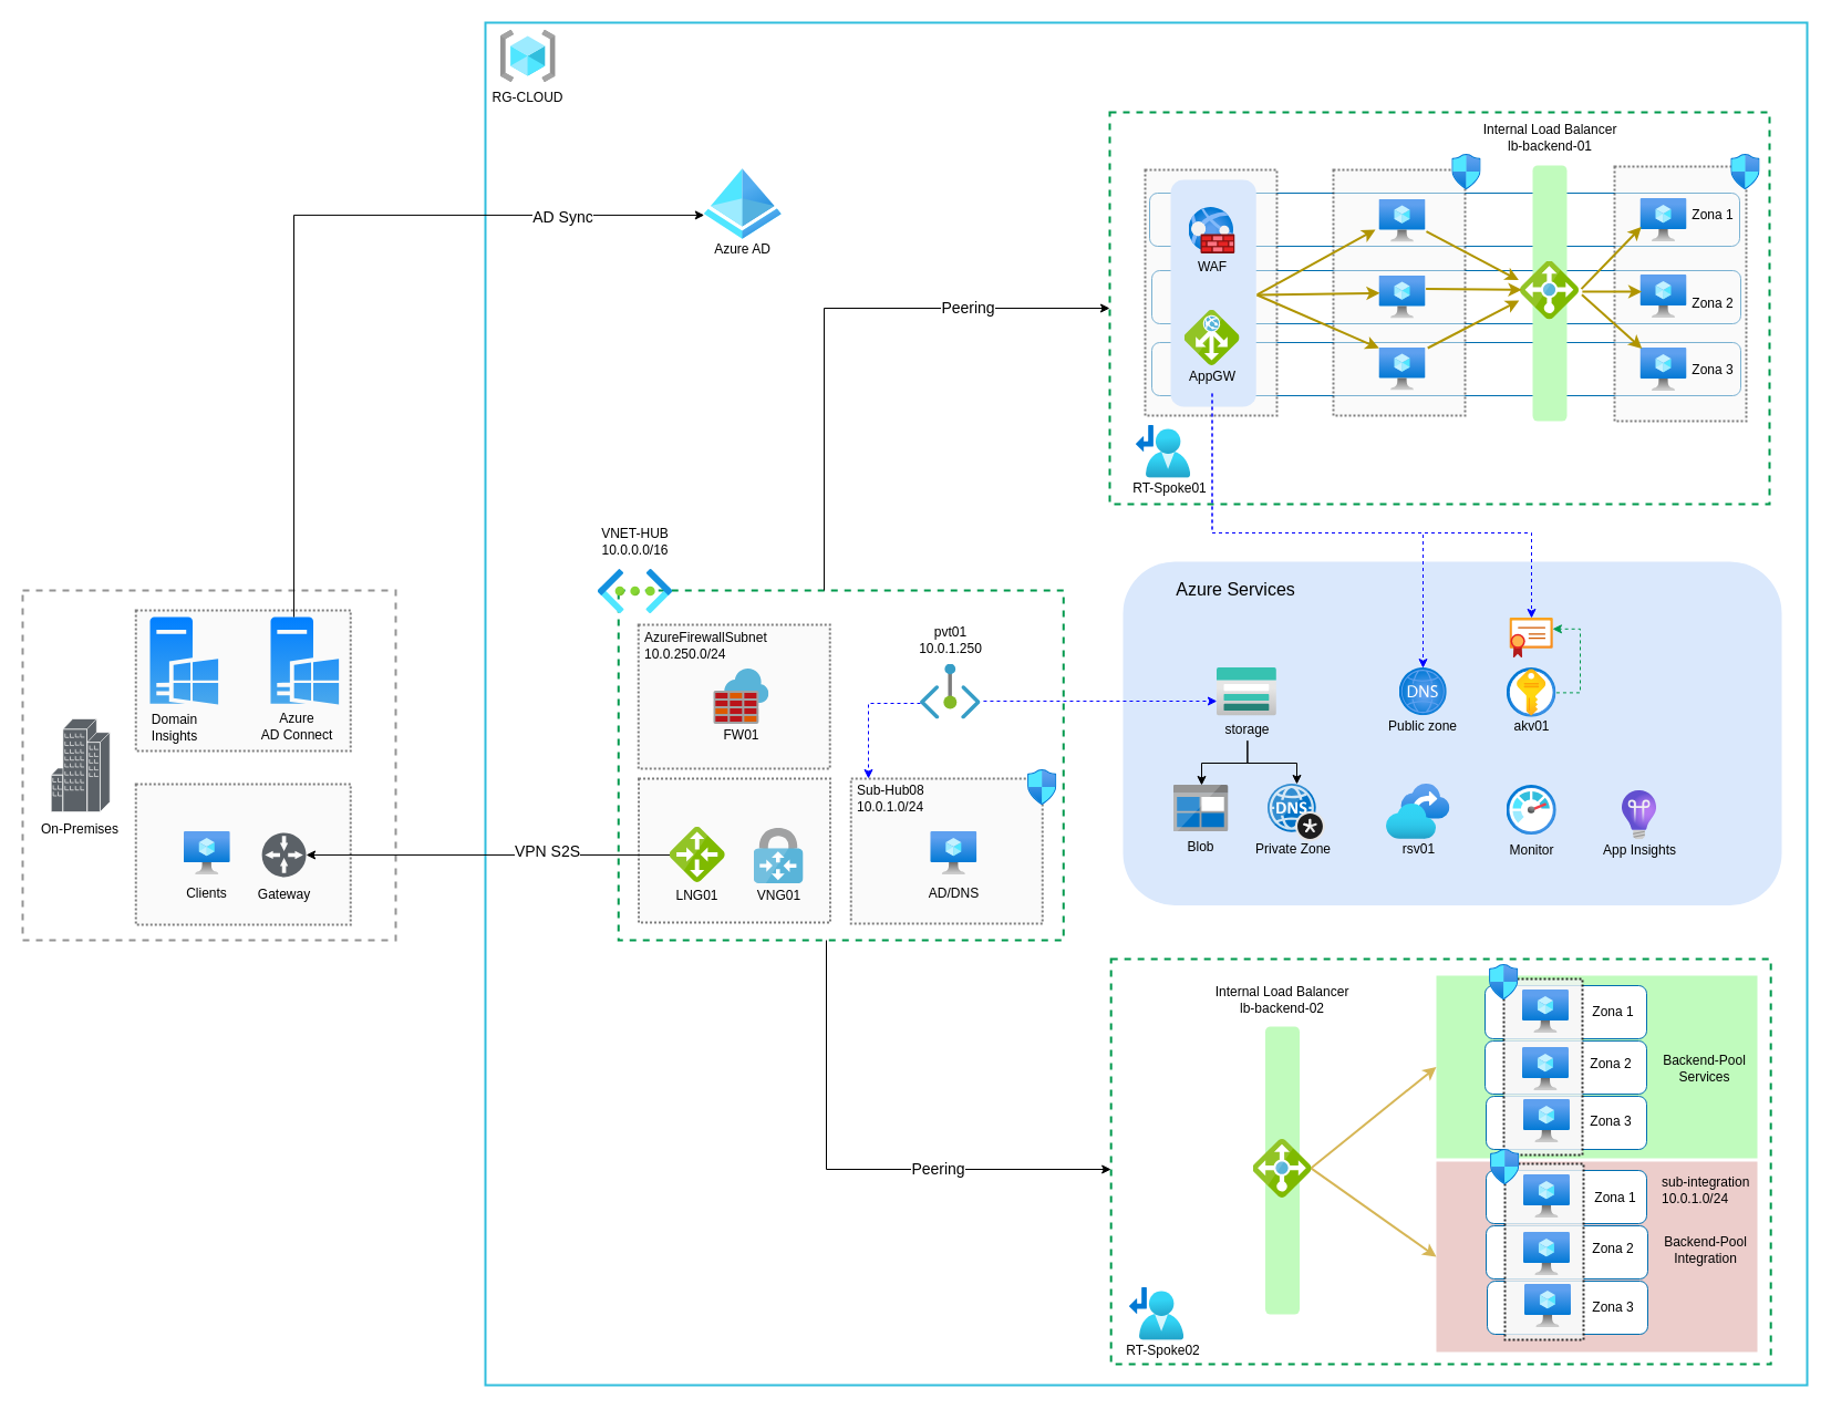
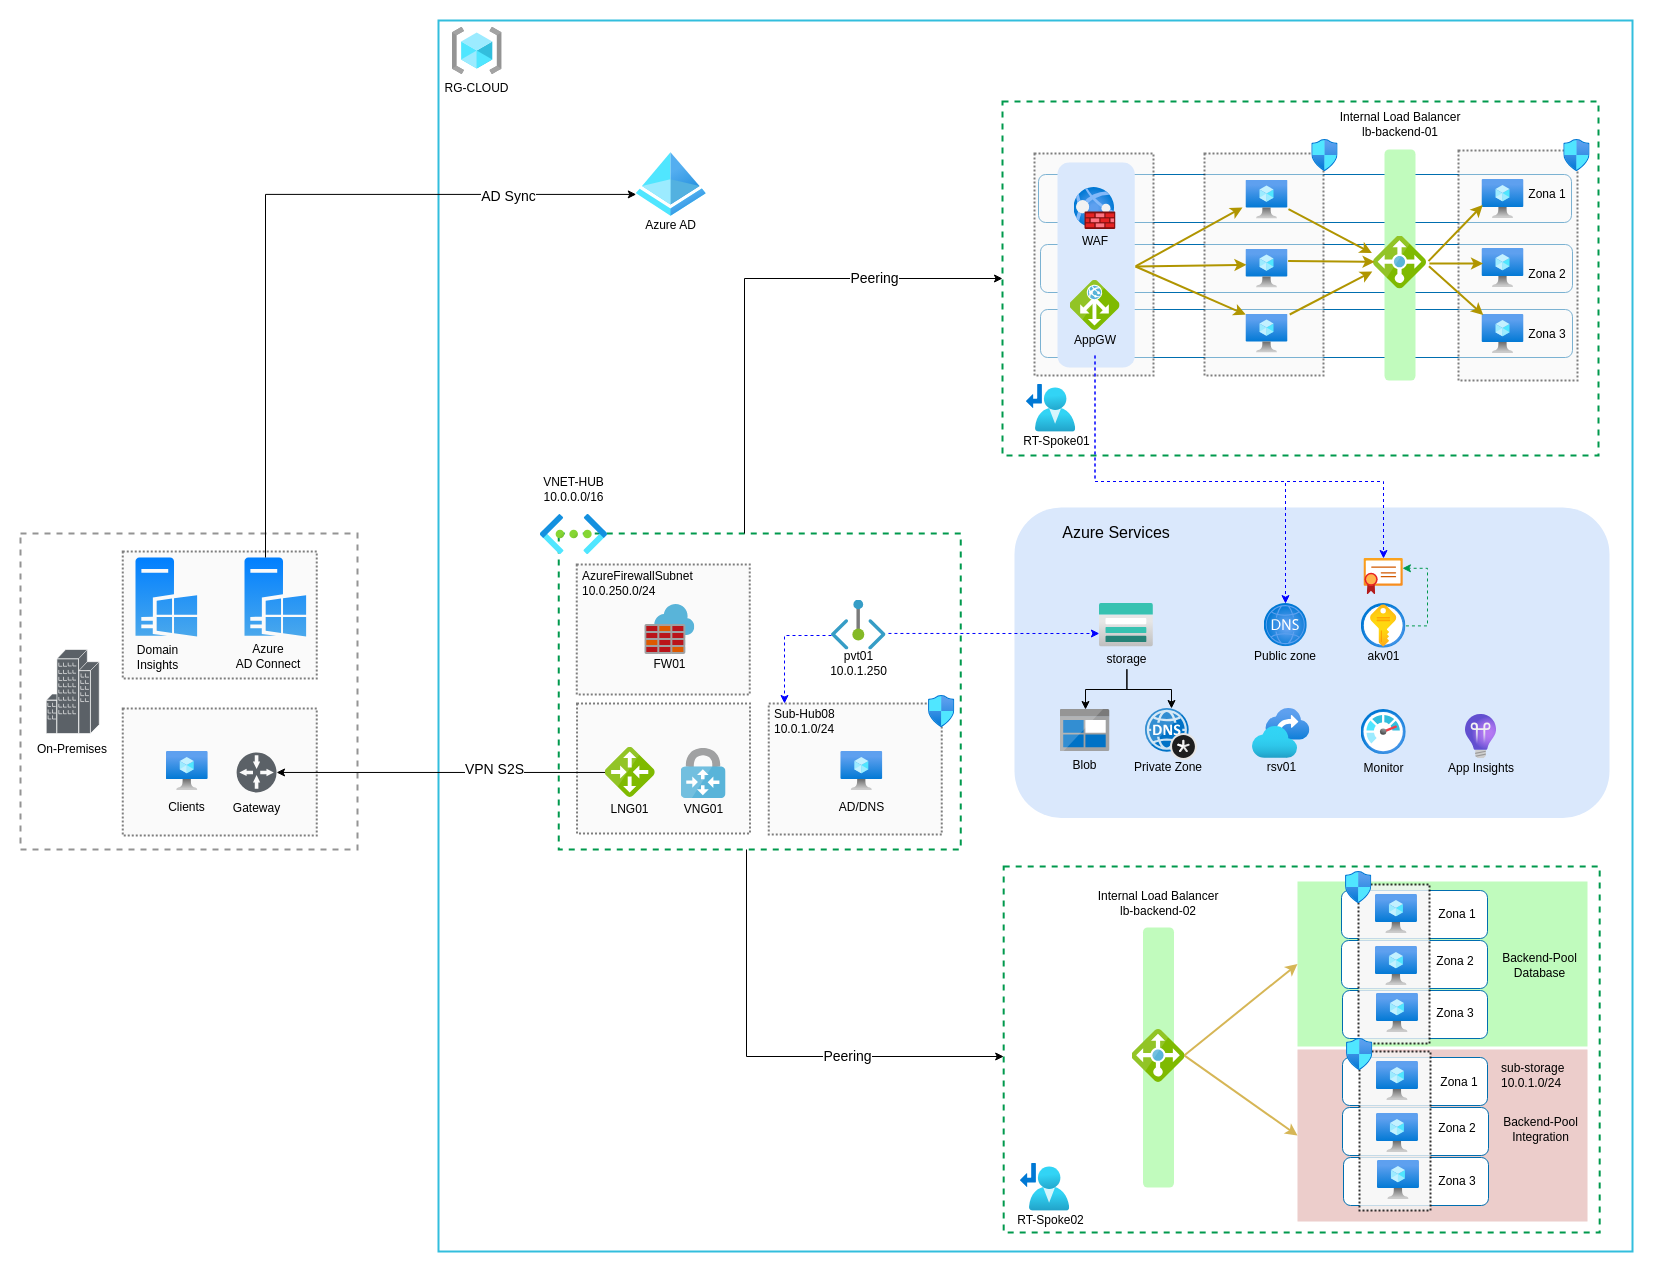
- <mxCell id="43" value="pvt01&lt;br&gt;10.0.1.250" style="text;html=1;strokeColor=none;fillColor=none;align=center;verticalAlign=middle;whiteSpace=wrap;rounded=0;" parent="37" vertex="1"><mxGeometry x="62.3" y="77.5" width="55" height="19" as="geometry" /></mxCell>
+ <mxCell id="43" value="pvt01&lt;br&gt;10.0.1.250" style="text;html=1;strokeColor=none;fillColor=none;align=center;verticalAlign=middle;whiteSpace=wrap;rounded=0;" parent="37" vertex="1"><mxGeometry x="62.3" y="162.5" width="55" height="19" as="geometry" /></mxCell>
- <mxCell id="61" value="Backend-Pool&lt;br&gt;Services" style="text;html=1;strokeColor=none;fillColor=none;align=center;verticalAlign=middle;whiteSpace=wrap;rounded=0;" parent="1" vertex="1"><mxGeometry x="1498.6" y="949.61" width="81" height="31.77" as="geometry" /></mxCell>
+ <mxCell id="61" value="Backend-Pool&lt;br&gt;Database" style="text;html=1;strokeColor=none;fillColor=none;align=center;verticalAlign=middle;whiteSpace=wrap;rounded=0;" parent="1" vertex="1"><mxGeometry x="1498.6" y="949.61" width="81" height="31.77" as="geometry" /></mxCell>
- <mxCell id="121" value="sub-integration&lt;br&gt;10.0.1.0/24" style="text;html=1;strokeColor=none;fillColor=none;align=left;verticalAlign=middle;whiteSpace=wrap;rounded=0;" parent="1" vertex="1"><mxGeometry x="1498.6" y="1065" width="85.4" height="19" as="geometry" /></mxCell>
+ <mxCell id="121" value="sub-storage&lt;br&gt;10.0.1.0/24" style="text;html=1;strokeColor=none;fillColor=none;align=left;verticalAlign=middle;whiteSpace=wrap;rounded=0;" parent="1" vertex="1"><mxGeometry x="1498.6" y="1065" width="85.4" height="19" as="geometry" /></mxCell>
